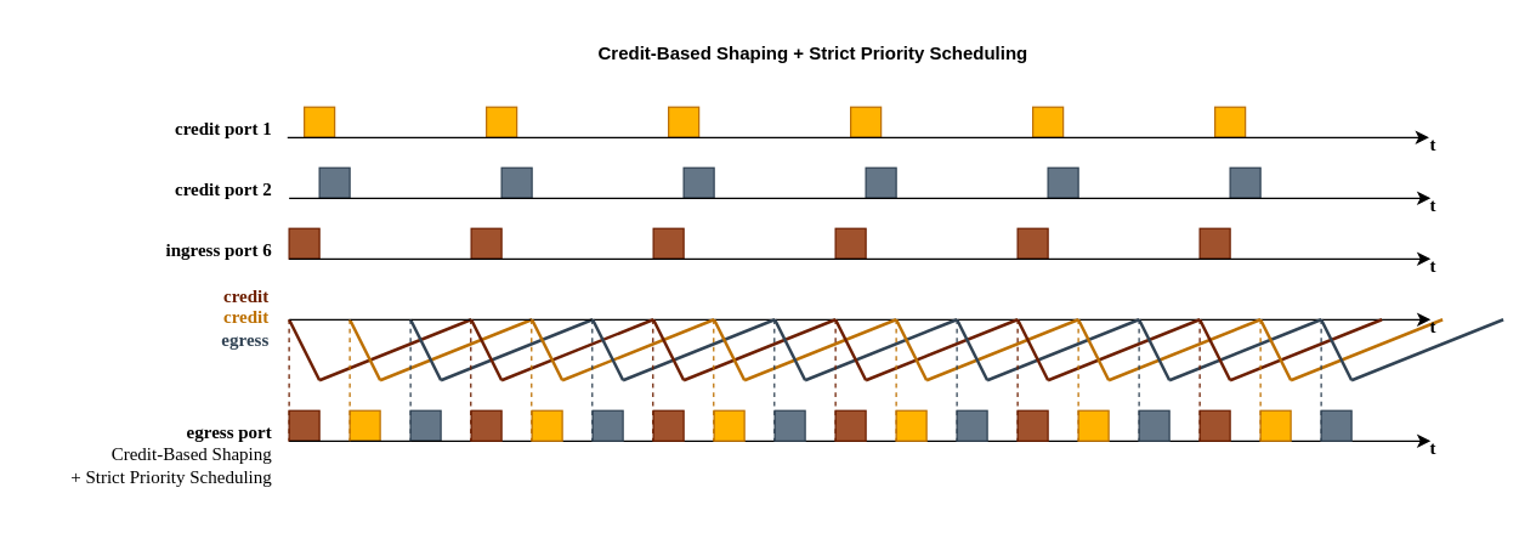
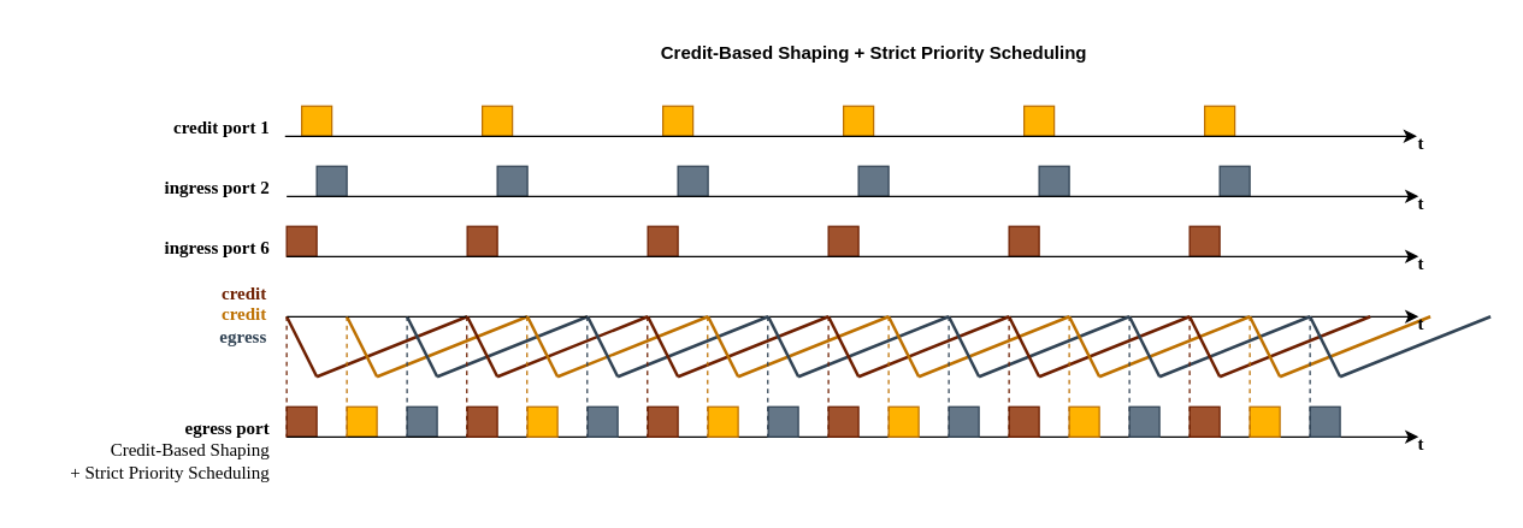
- <mxCell id="107" value="&lt;b&gt;Credit-Based Shaping + Strict Priority Scheduling&lt;/b&gt;" style="text;html=1;align=center;verticalAlign=middle;resizable=0;points=[];autosize=1;strokeColor=none;fillColor=none;fontColor=#000000;" parent="1" vertex="1"><mxGeometry x="380" y="20" width="310" height="30" as="geometry" /></mxCell>
+ <mxCell id="107" value="&lt;b&gt;Credit-Based Shaping + Strict Priority Scheduling&lt;/b&gt;" style="text;html=1;align=center;verticalAlign=middle;resizable=0;points=[];autosize=1;strokeColor=none;fillColor=none;fontColor=#000000;" parent="1" vertex="1"><mxGeometry x="425" y="20" width="310" height="30" as="geometry" /></mxCell>
- <mxCell id="101" value="&lt;b&gt;&lt;font face=&quot;Times New Roman&quot;&gt;&lt;font&gt;credit port 2&lt;/font&gt;&lt;/font&gt;&lt;/b&gt;" style="text;html=1;align=right;verticalAlign=middle;resizable=0;points=[];autosize=1;strokeColor=none;fillColor=none;fontColor=#000000;" parent="1" vertex="1"><mxGeometry x="90" y="110" width="90" height="30" as="geometry" /></mxCell>
+ <mxCell id="101" value="&lt;b&gt;&lt;font face=&quot;Times New Roman&quot;&gt;&lt;font&gt;ingress port 2&lt;/font&gt;&lt;/font&gt;&lt;/b&gt;" style="text;html=1;align=right;verticalAlign=middle;resizable=0;points=[];autosize=1;strokeColor=none;fillColor=none;fontColor=#000000;" parent="1" vertex="1"><mxGeometry x="90" y="110" width="90" height="30" as="geometry" /></mxCell>
